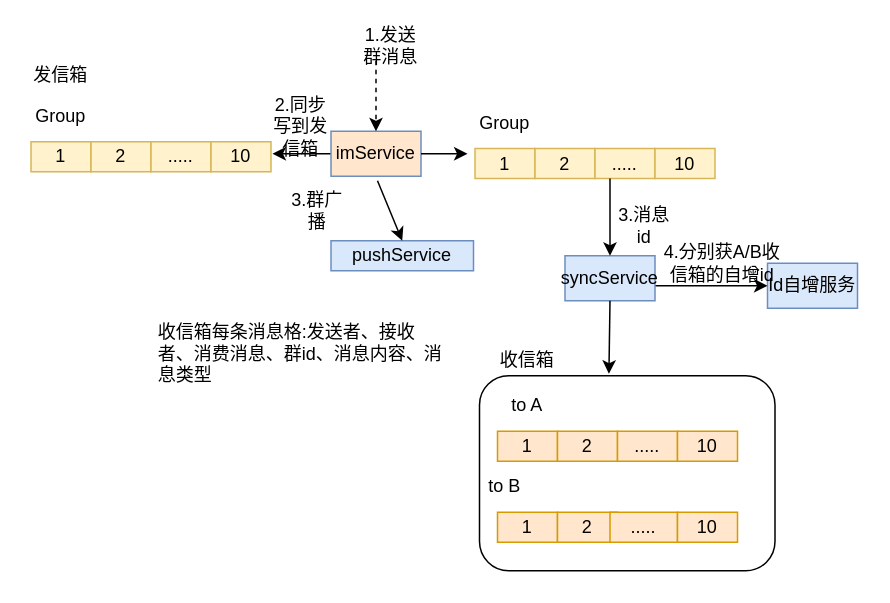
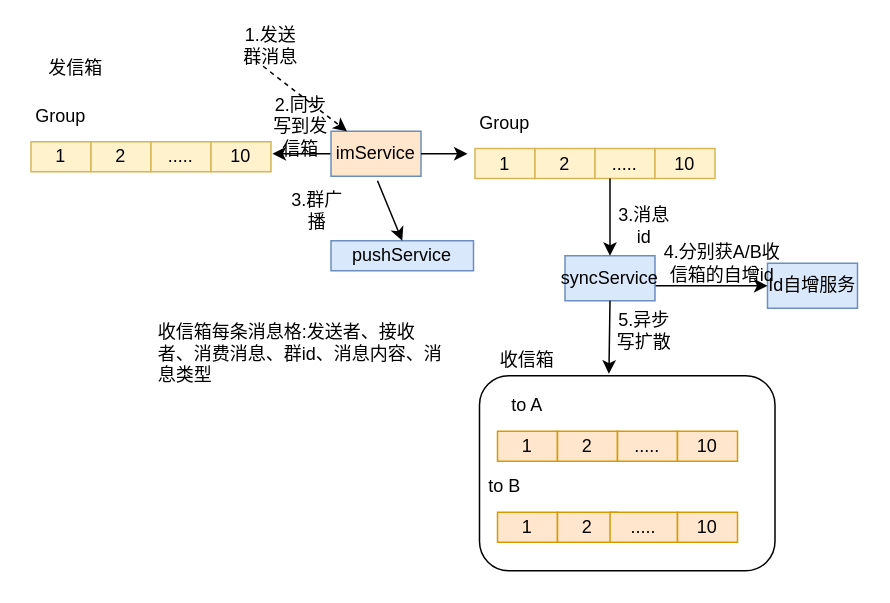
- <mxCell id="31" value="1.发送群消息" style="text;html=1;strokeColor=none;fillColor=none;align=center;verticalAlign=middle;whiteSpace=wrap;rounded=0;" vertex="1" parent="1"><mxGeometry x="240" y="20" width="40" height="20" as="geometry" /></mxCell>
+ <mxCell id="31" value="1.发送群消息" style="text;html=1;strokeColor=none;fillColor=none;align=center;verticalAlign=middle;whiteSpace=wrap;rounded=0;" vertex="1" parent="1"><mxGeometry x="160" y="20" width="40" height="20" as="geometry" /></mxCell>
- <mxCell id="26" value="发信箱" style="text;html=1;strokeColor=none;fillColor=none;align=center;verticalAlign=middle;whiteSpace=wrap;rounded=0;" parent="1" vertex="1"><mxGeometry x="20" y="40" width="40" height="20" as="geometry" /></mxCell>
+ <mxCell id="26" value="发信箱" style="text;html=1;strokeColor=none;fillColor=none;align=center;verticalAlign=middle;whiteSpace=wrap;rounded=0;" parent="1" vertex="1"><mxGeometry x="30" y="35" width="40" height="20" as="geometry" /></mxCell>
+ <mxCell id="41" value="5.异步写扩散" style="text;html=1;strokeColor=none;fillColor=none;align=center;verticalAlign=middle;whiteSpace=wrap;rounded=0;" vertex="1" parent="1"><mxGeometry x="408.5" y="210" width="40" height="20" as="geometry" /></mxCell>
